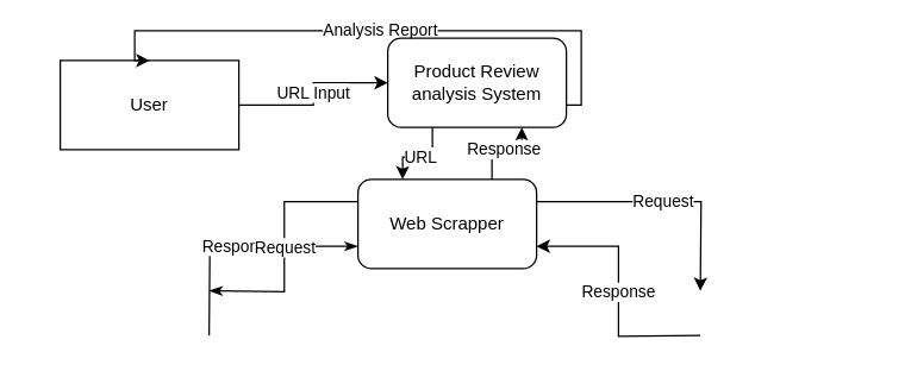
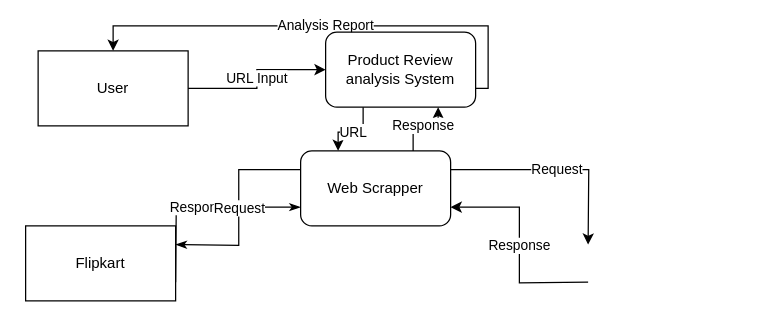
- <mxCell id="3" value="User" style="rounded=0;whiteSpace=wrap;html=1;" parent="2" vertex="1"><mxGeometry x="20" y="20" width="120" height="60" as="geometry" /></mxCell>
+ <mxCell id="3" value="User" style="rounded=0;whiteSpace=wrap;html=1;" parent="2" vertex="1"><mxGeometry x="10" y="20" width="120" height="60" as="geometry" /></mxCell>
+ <mxCell id="14" value="Flipkart" style="rounded=0;whiteSpace=wrap;html=1;" parent="2" vertex="1"><mxGeometry y="160" width="120" height="60" as="geometry" /></mxCell>
